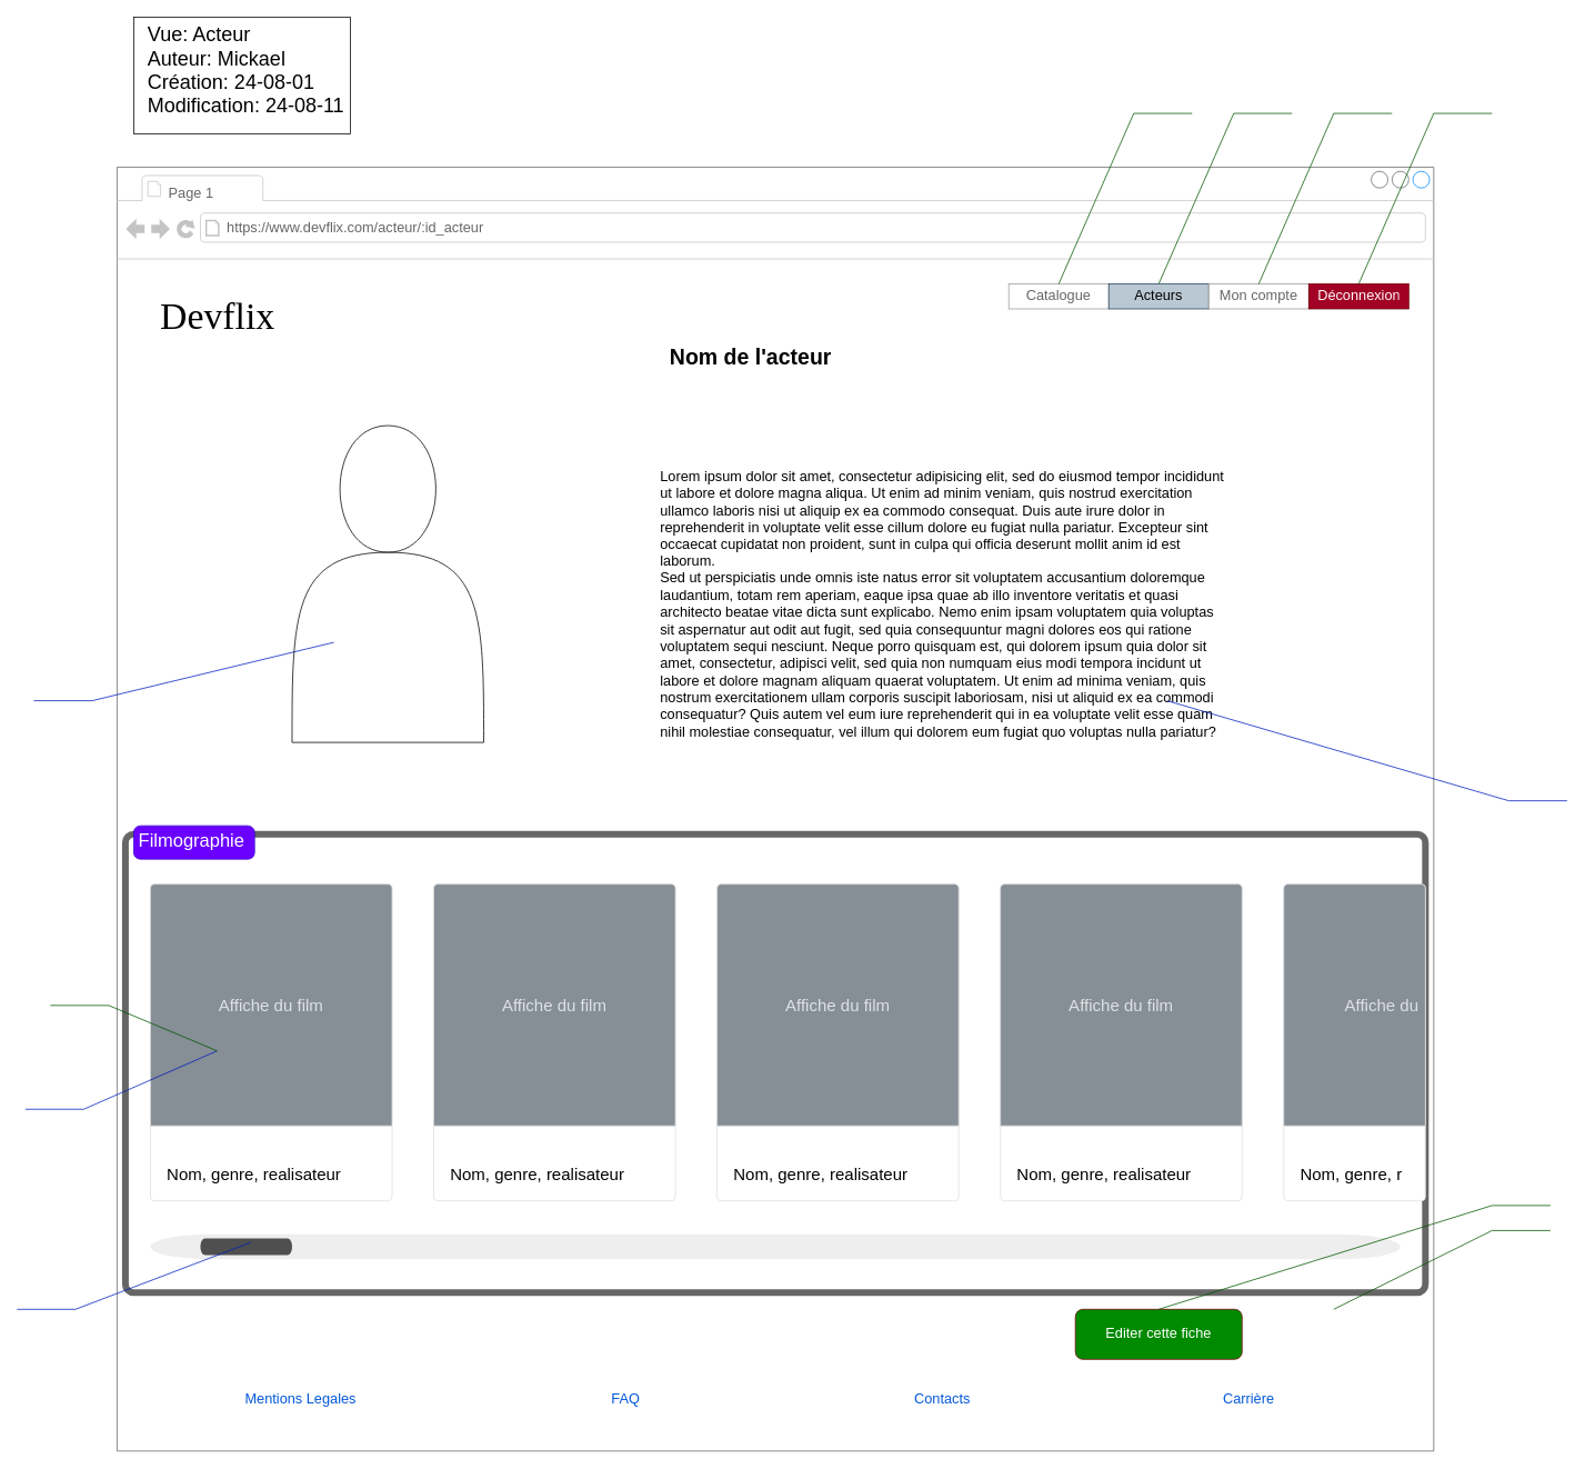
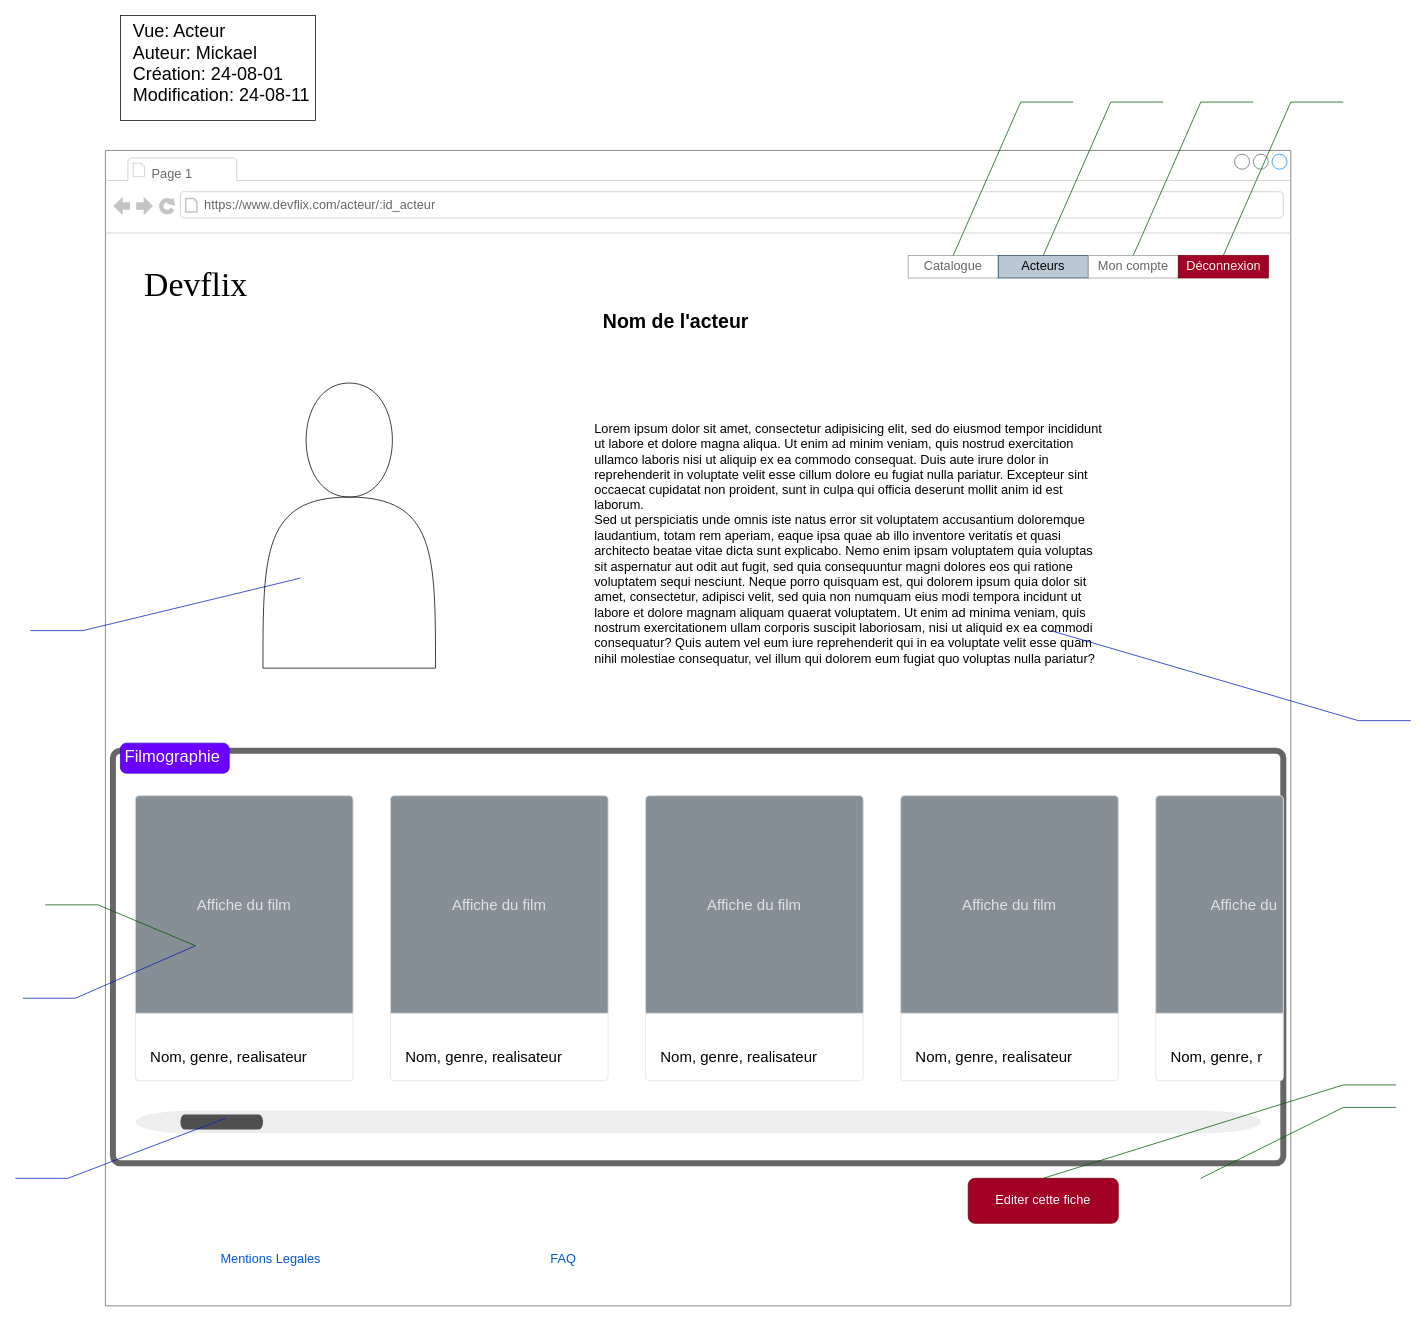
- <mxCell id="23" value="Editer cette fiche" style="rounded=1;fillColor=#008a00;strokeColor=#6F0000;html=1;whiteSpace=wrap;fontColor=#ffffff;align=center;verticalAlign=middle;fontStyle=0;fontSize=17;sketch=0;fontFamily=Helvetica;" parent="1" vertex="1"><mxGeometry x="1290" y="1570" width="200" height="60" as="geometry" /></mxCell>
+ <mxCell id="23" value="Editer cette fiche" style="rounded=1;fillColor=#a20025;strokeColor=#6F0000;html=1;whiteSpace=wrap;fontColor=#ffffff;align=center;verticalAlign=middle;fontStyle=0;fontSize=17;sketch=0;fontFamily=Helvetica;" parent="1" vertex="1"><mxGeometry x="1290" y="1570" width="200" height="60" as="geometry" /></mxCell>
- <mxCell id="18" value="Contacts" style="fillColor=none;strokeColor=none;html=1;fontColor=#0057D8;align=center;verticalAlign=middle;fontStyle=0;fontSize=17;fontFamily=Helvetica;" parent="1" vertex="1"><mxGeometry x="1005" y="1640" width="250" height="75" as="geometry" /></mxCell>
- <mxCell id="19" value="Carrière&amp;nbsp;" style="fillColor=none;strokeColor=none;html=1;fontColor=#0057D8;align=center;verticalAlign=middle;fontStyle=0;fontSize=17;fontFamily=Helvetica;" parent="1" vertex="1"><mxGeometry x="1375" y="1640" width="250" height="75" as="geometry" /></mxCell>
